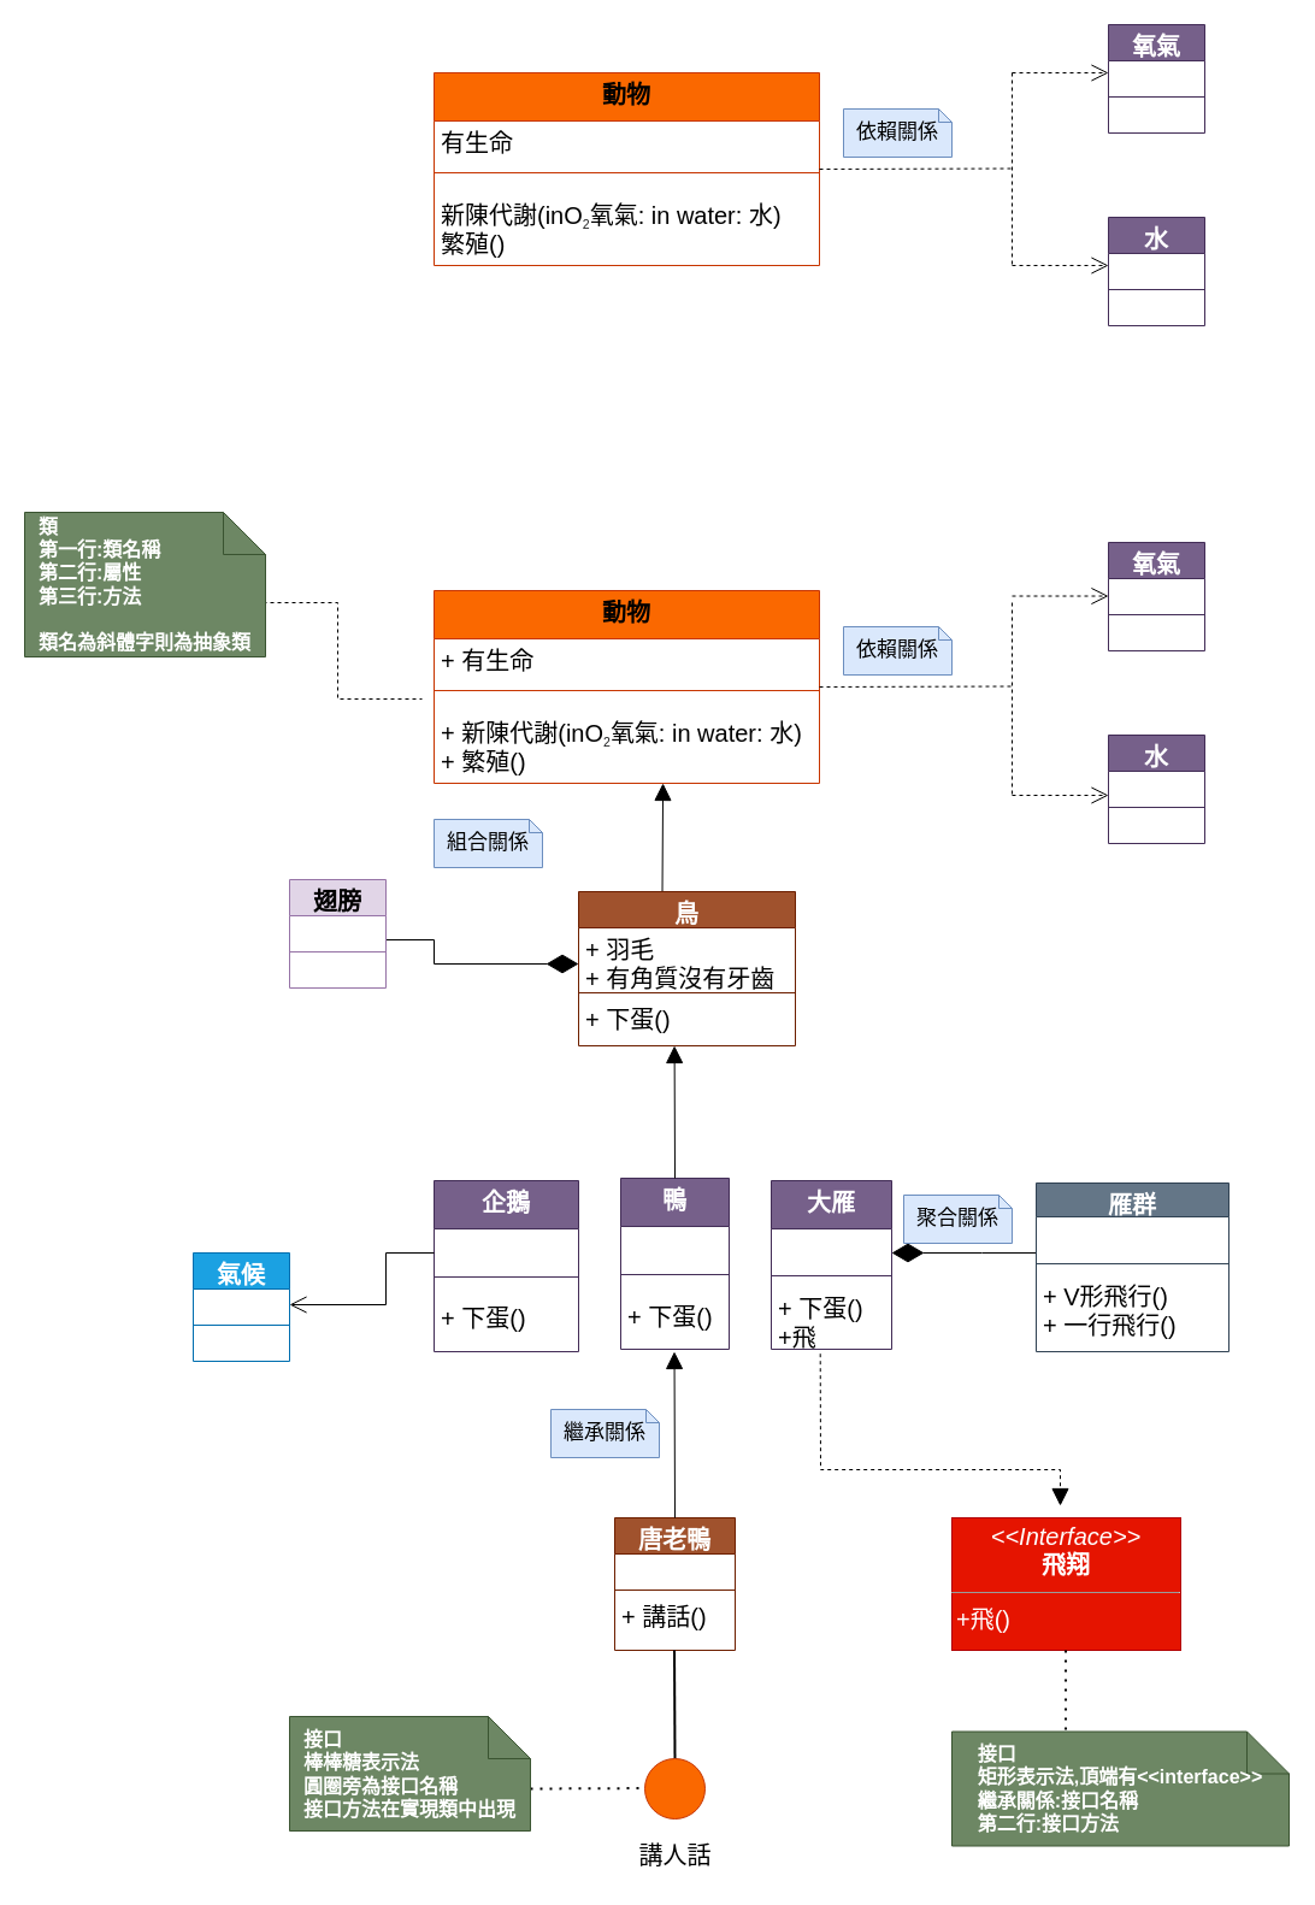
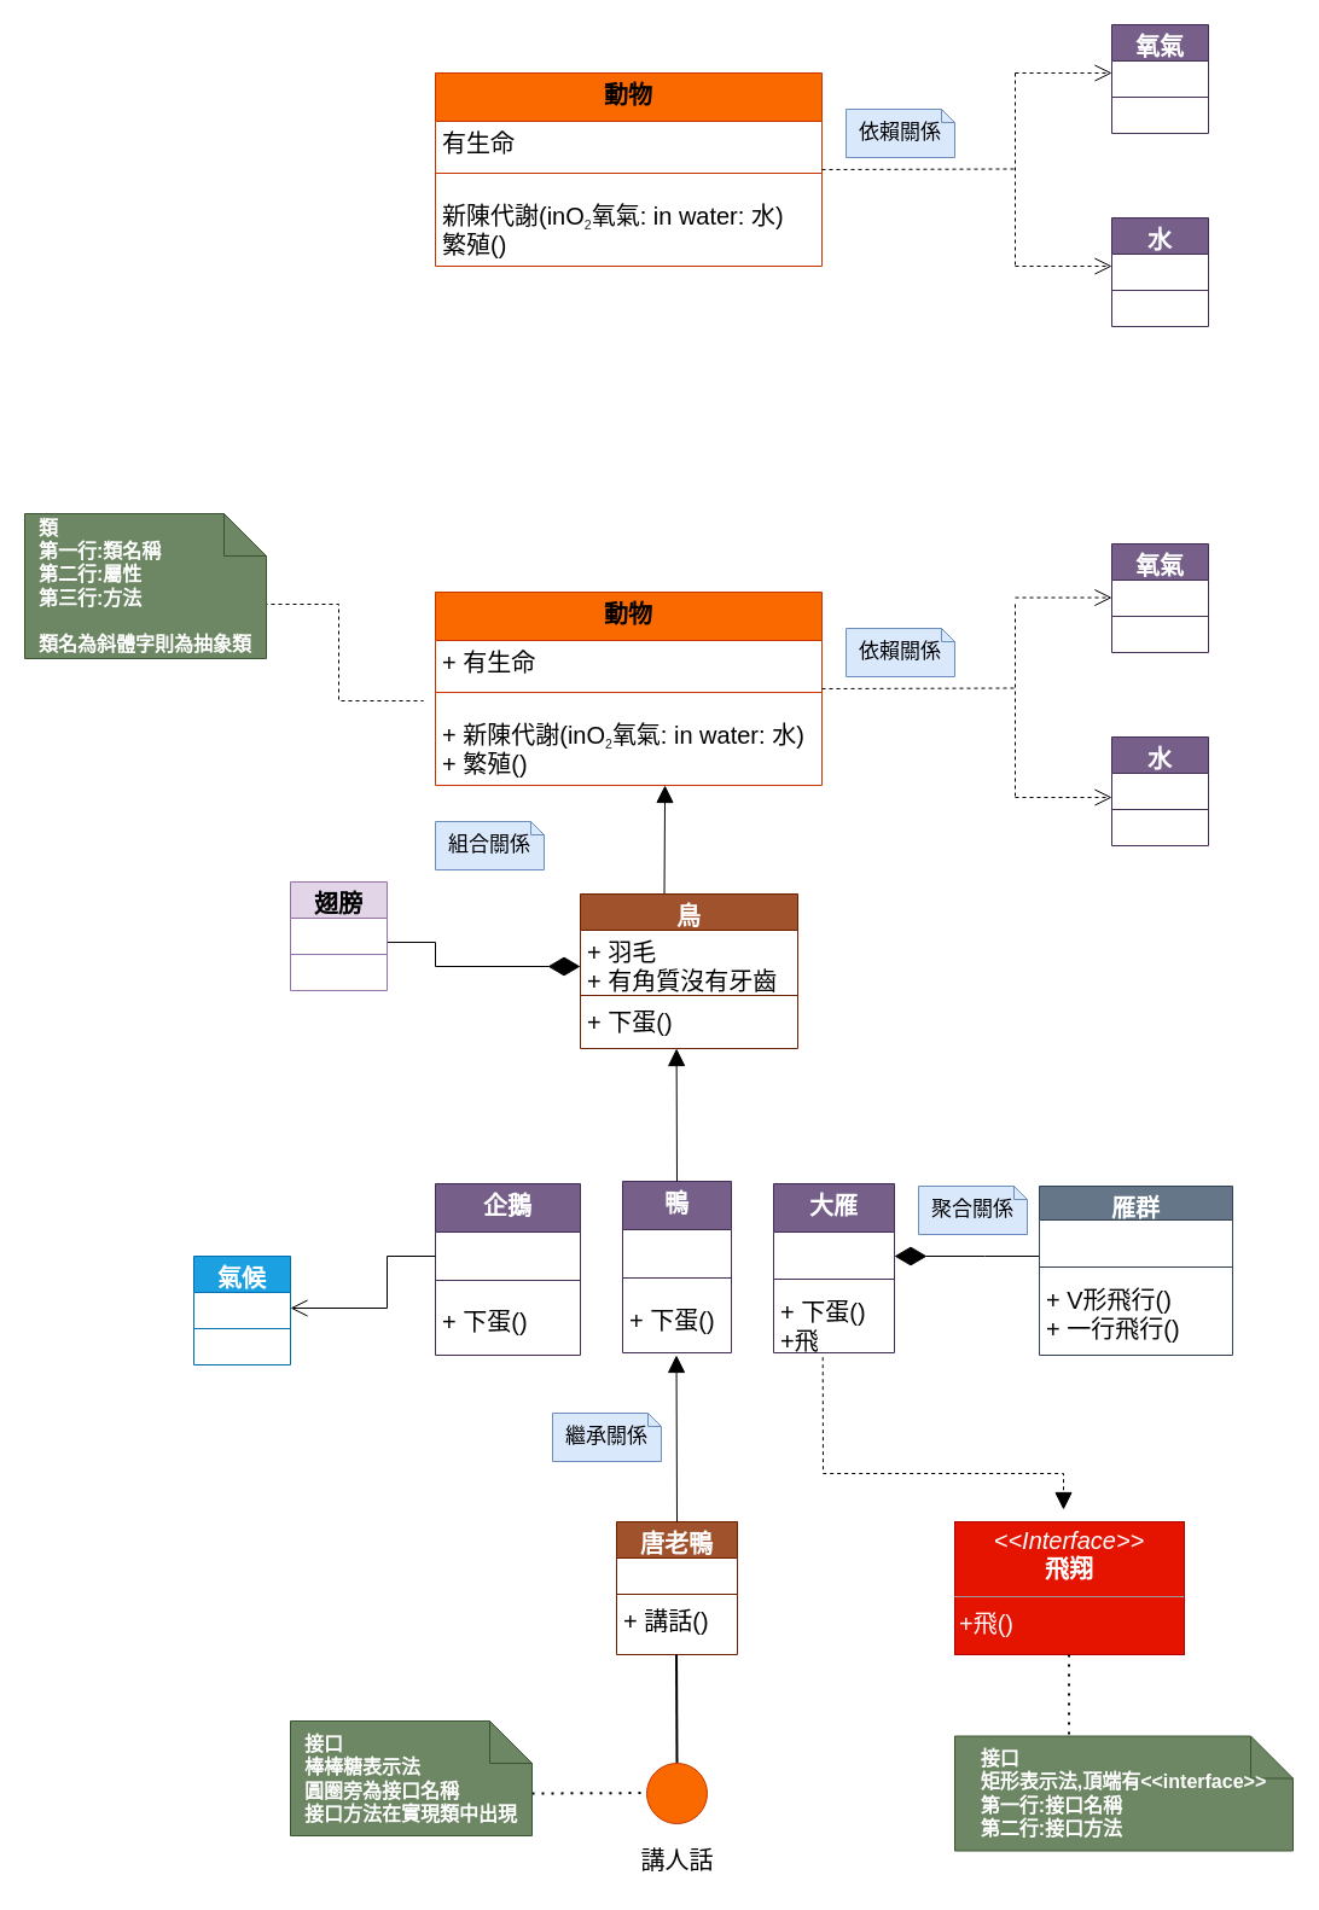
- <mxCell id="63" value="&lt;font style=&quot;font-size: 17px;&quot;&gt;聚合關係&lt;/font&gt;" style="shape=note;size=11;whiteSpace=wrap;html=1;fillColor=#dae8fc;strokeColor=#6c8ebf;" vertex="1" parent="1"><mxGeometry x="750" y="992" width="90" height="40" as="geometry" /></mxCell>
+ <mxCell id="63" value="&lt;font style=&quot;font-size: 17px;&quot;&gt;聚合關係&lt;/font&gt;" style="shape=note;size=11;whiteSpace=wrap;html=1;fillColor=#dae8fc;strokeColor=#6c8ebf;" vertex="1" parent="1"><mxGeometry x="760" y="982" width="90" height="40" as="geometry" /></mxCell>
- <mxCell id="86" value="&lt;div style=&quot;text-align: left; font-size: 16px;&quot;&gt;&lt;b&gt;接口&lt;/b&gt;&lt;/div&gt;&lt;div style=&quot;text-align: left; font-size: 16px;&quot;&gt;&lt;b&gt;矩形表示法,頂端有&amp;lt;&amp;lt;interface&amp;gt;&amp;gt;&lt;/b&gt;&lt;/div&gt;&lt;div style=&quot;text-align: left; font-size: 16px;&quot;&gt;&lt;b&gt;繼承關係:接口名稱&lt;/b&gt;&lt;/div&gt;&lt;div style=&quot;text-align: left; font-size: 16px;&quot;&gt;&lt;b&gt;第二行:接口方法&lt;/b&gt;&lt;/div&gt;" style="shape=note;size=35;whiteSpace=wrap;html=1;fillColor=#6d8764;strokeColor=#3A5431;fontColor=#ffffff;" vertex="1" parent="1"><mxGeometry x="790" y="1437.5" width="280" height="95" as="geometry" /></mxCell>
+ <mxCell id="86" value="&lt;div style=&quot;text-align: left; font-size: 16px;&quot;&gt;&lt;b&gt;接口&lt;/b&gt;&lt;/div&gt;&lt;div style=&quot;text-align: left; font-size: 16px;&quot;&gt;&lt;b&gt;矩形表示法,頂端有&amp;lt;&amp;lt;interface&amp;gt;&amp;gt;&lt;/b&gt;&lt;/div&gt;&lt;div style=&quot;text-align: left; font-size: 16px;&quot;&gt;&lt;b&gt;第一行:接口名稱&lt;/b&gt;&lt;/div&gt;&lt;div style=&quot;text-align: left; font-size: 16px;&quot;&gt;&lt;b&gt;第二行:接口方法&lt;/b&gt;&lt;/div&gt;" style="shape=note;size=35;whiteSpace=wrap;html=1;fillColor=#6d8764;strokeColor=#3A5431;fontColor=#ffffff;" vertex="1" parent="1"><mxGeometry x="790" y="1437.5" width="280" height="95" as="geometry" /></mxCell>
